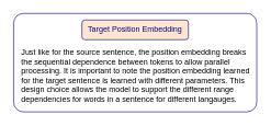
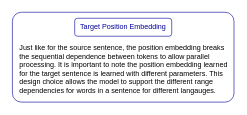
- <mxCell id="4" value="&lt;font color=&quot;#000099&quot;&gt;Target Position Embedding&lt;/font&gt;" style="rounded=1;whiteSpace=wrap;html=1;strokeColor=#000099;fillColor=#ffe6cc;" parent="1" vertex="1"><mxGeometry x="124" y="30" width="162" height="30" as="geometry" /></mxCell>
+ <mxCell id="4" value="&lt;font color=&quot;#000099&quot;&gt;Target Position Embedding&lt;/font&gt;" style="rounded=1;whiteSpace=wrap;html=1;strokeColor=#000099;" parent="1" vertex="1"><mxGeometry x="124" y="30" width="162" height="30" as="geometry" /></mxCell>
